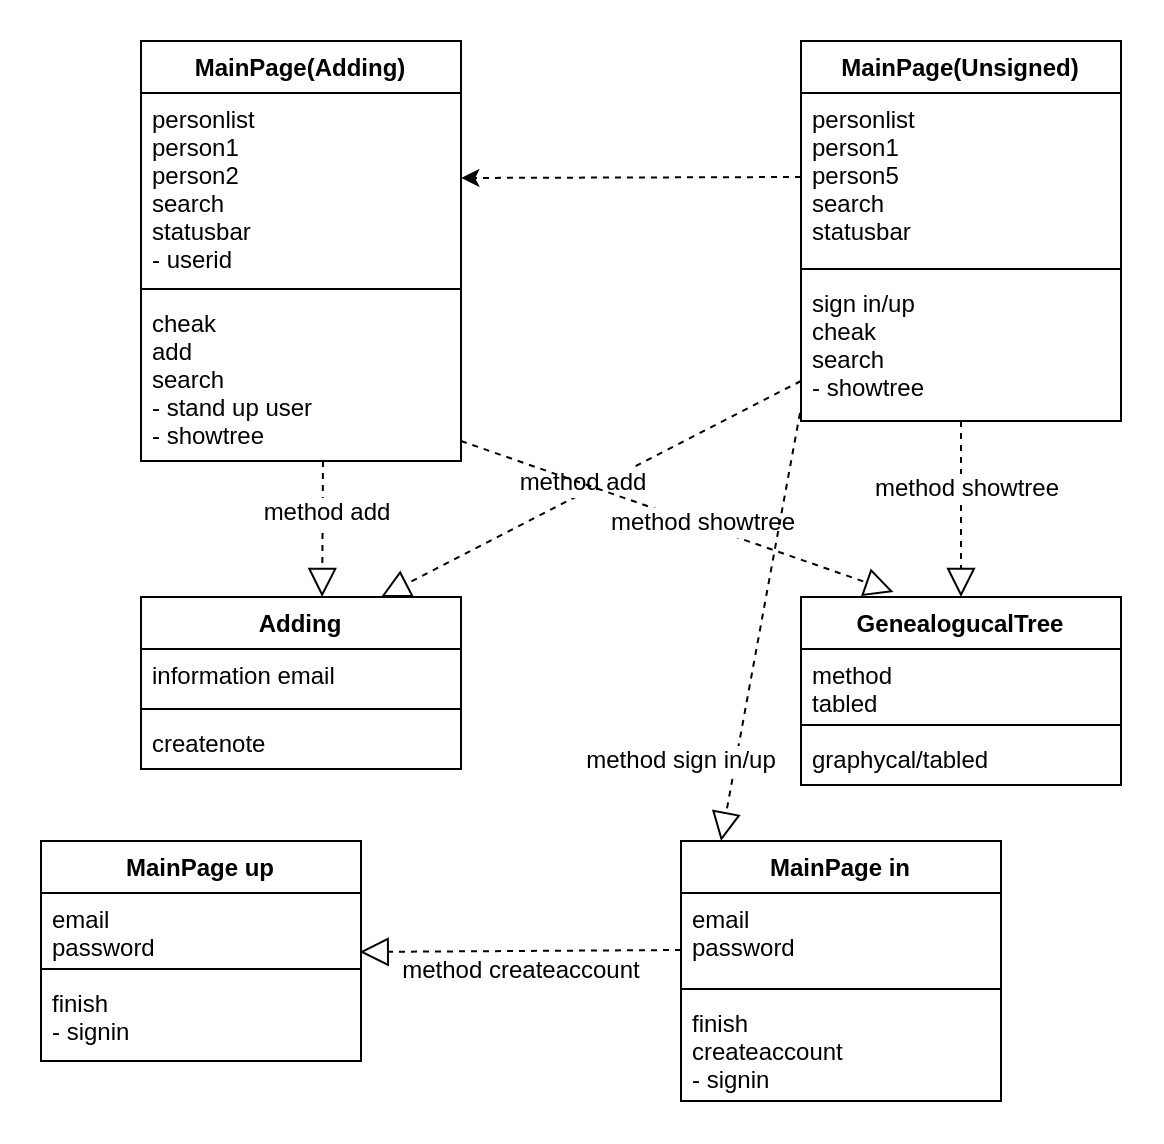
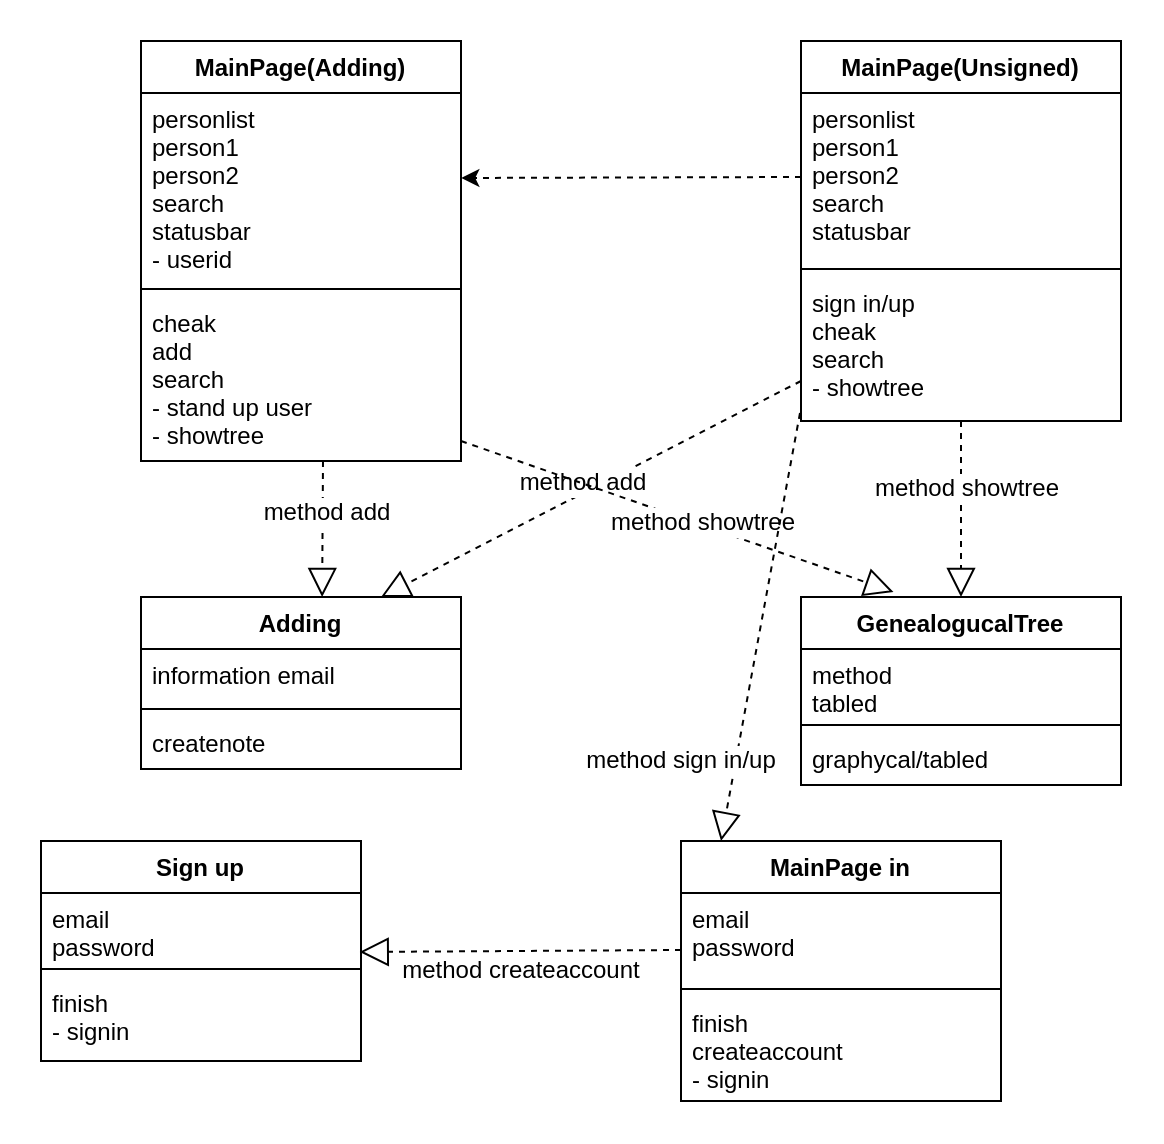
- <mxCell id="7" value="personlist&#10;person1&#10;person5&#10;search&#10;statusbar" style="text;strokeColor=none;fillColor=none;align=left;verticalAlign=top;spacingLeft=4;spacingRight=4;overflow=hidden;rotatable=0;points=[[0,0.5],[1,0.5]];portConstraint=eastwest;" vertex="1" parent="6"><mxGeometry y="26" width="160" height="84" as="geometry" /></mxCell>
+ <mxCell id="7" value="personlist&#10;person1&#10;person2&#10;search&#10;statusbar" style="text;strokeColor=none;fillColor=none;align=left;verticalAlign=top;spacingLeft=4;spacingRight=4;overflow=hidden;rotatable=0;points=[[0,0.5],[1,0.5]];portConstraint=eastwest;" vertex="1" parent="6"><mxGeometry y="26" width="160" height="84" as="geometry" /></mxCell>
- <mxCell id="14" value="MainPage up" style="swimlane;fontStyle=1;align=center;verticalAlign=top;childLayout=stackLayout;horizontal=1;startSize=26;horizontalStack=0;resizeParent=1;resizeParentMax=0;resizeLast=0;collapsible=1;marginBottom=0;" vertex="1" parent="1"><mxGeometry x="20" y="420" width="160" height="110" as="geometry" /></mxCell>
+ <mxCell id="14" value="Sign up" style="swimlane;fontStyle=1;align=center;verticalAlign=top;childLayout=stackLayout;horizontal=1;startSize=26;horizontalStack=0;resizeParent=1;resizeParentMax=0;resizeLast=0;collapsible=1;marginBottom=0;" vertex="1" parent="1"><mxGeometry x="20" y="420" width="160" height="110" as="geometry" /></mxCell>
